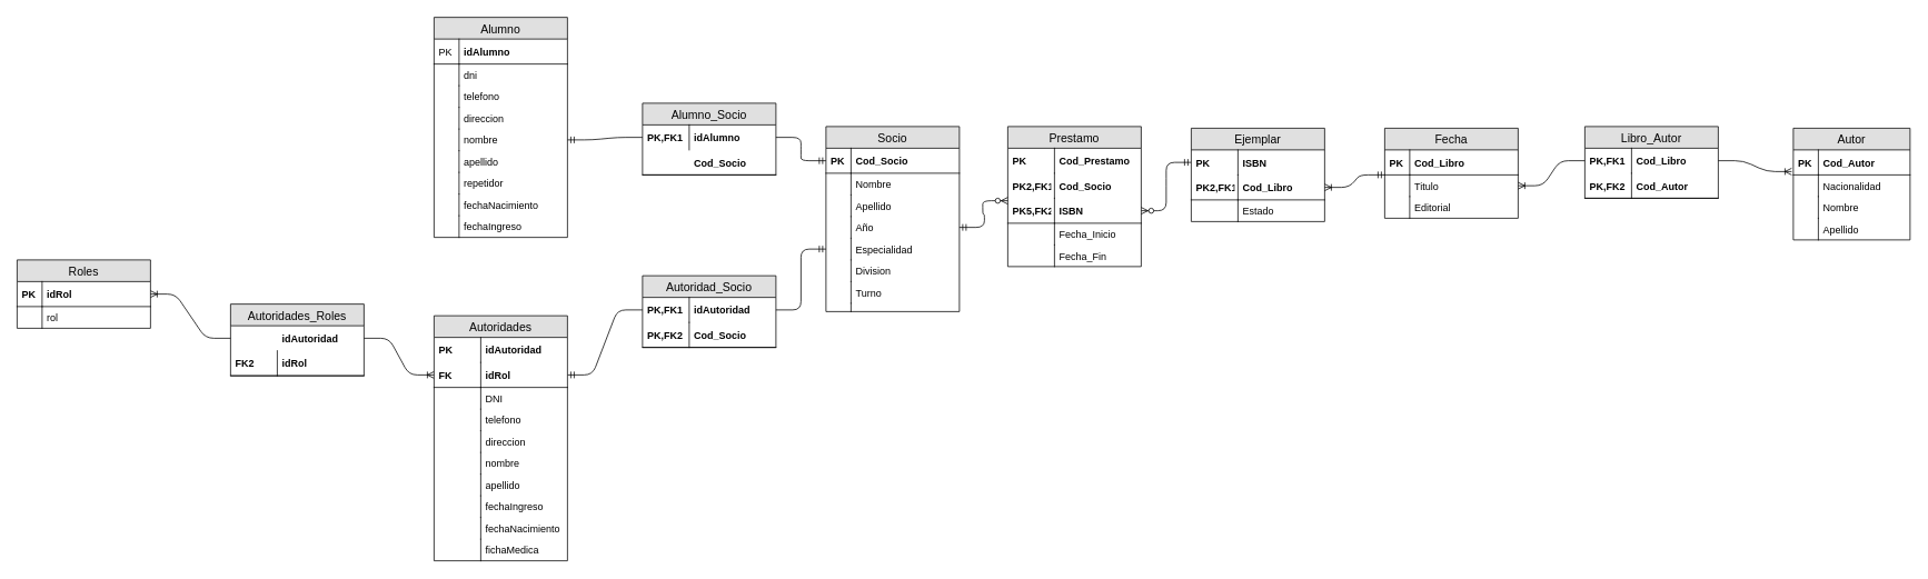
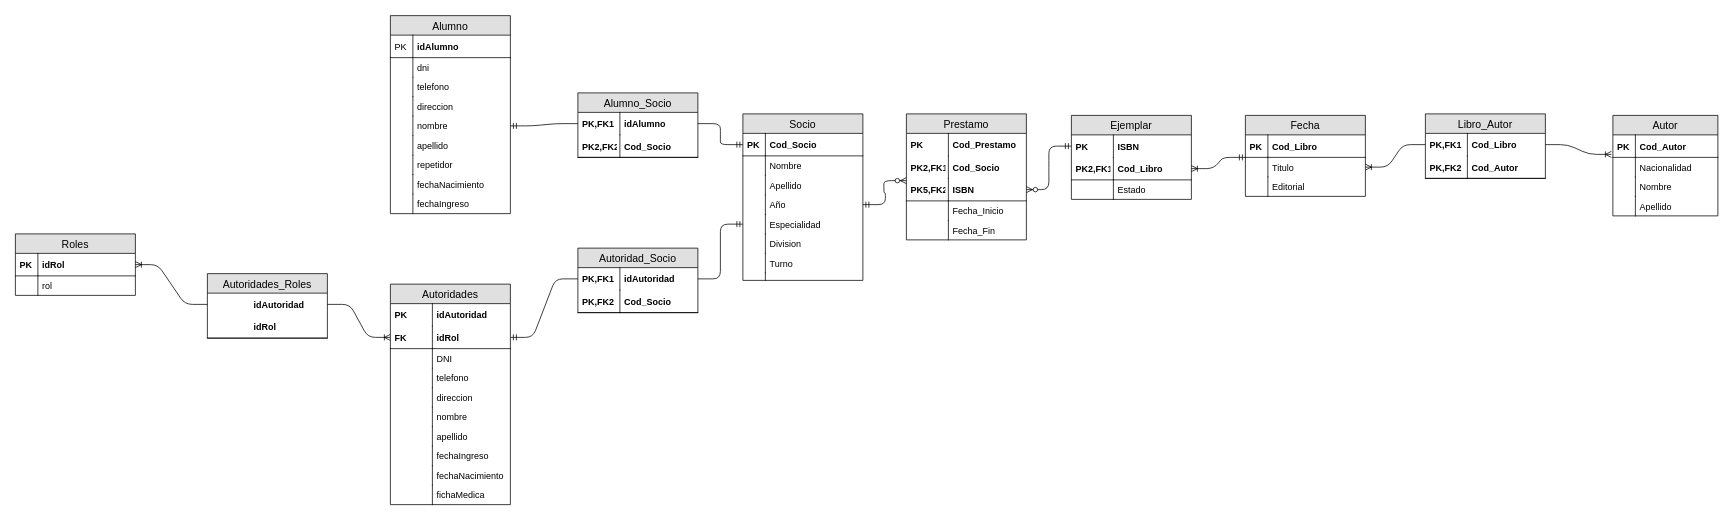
+ <mxCell id="67" value="PK2,FK2" style="shape=partialRectangle;fontStyle=1;top=0;left=0;bottom=0;fillColor=none;align=left;verticalAlign=middle;spacingLeft=4;spacingRight=4;overflow=hidden;rotatable=0;points=[];portConstraint=eastwest;part=1;fontSize=12;" vertex="1" connectable="0" parent="66"><mxGeometry width="56" height="30" as="geometry" /></mxCell>
- <mxCell id="99" value="FK2" style="shape=partialRectangle;fontStyle=1;top=0;left=0;bottom=0;fillColor=none;align=left;verticalAlign=middle;spacingLeft=4;spacingRight=4;overflow=hidden;rotatable=0;points=[];portConstraint=eastwest;part=1;fontSize=12;" vertex="1" connectable="0" parent="98"><mxGeometry width="56" height="30" as="geometry" /></mxCell>
